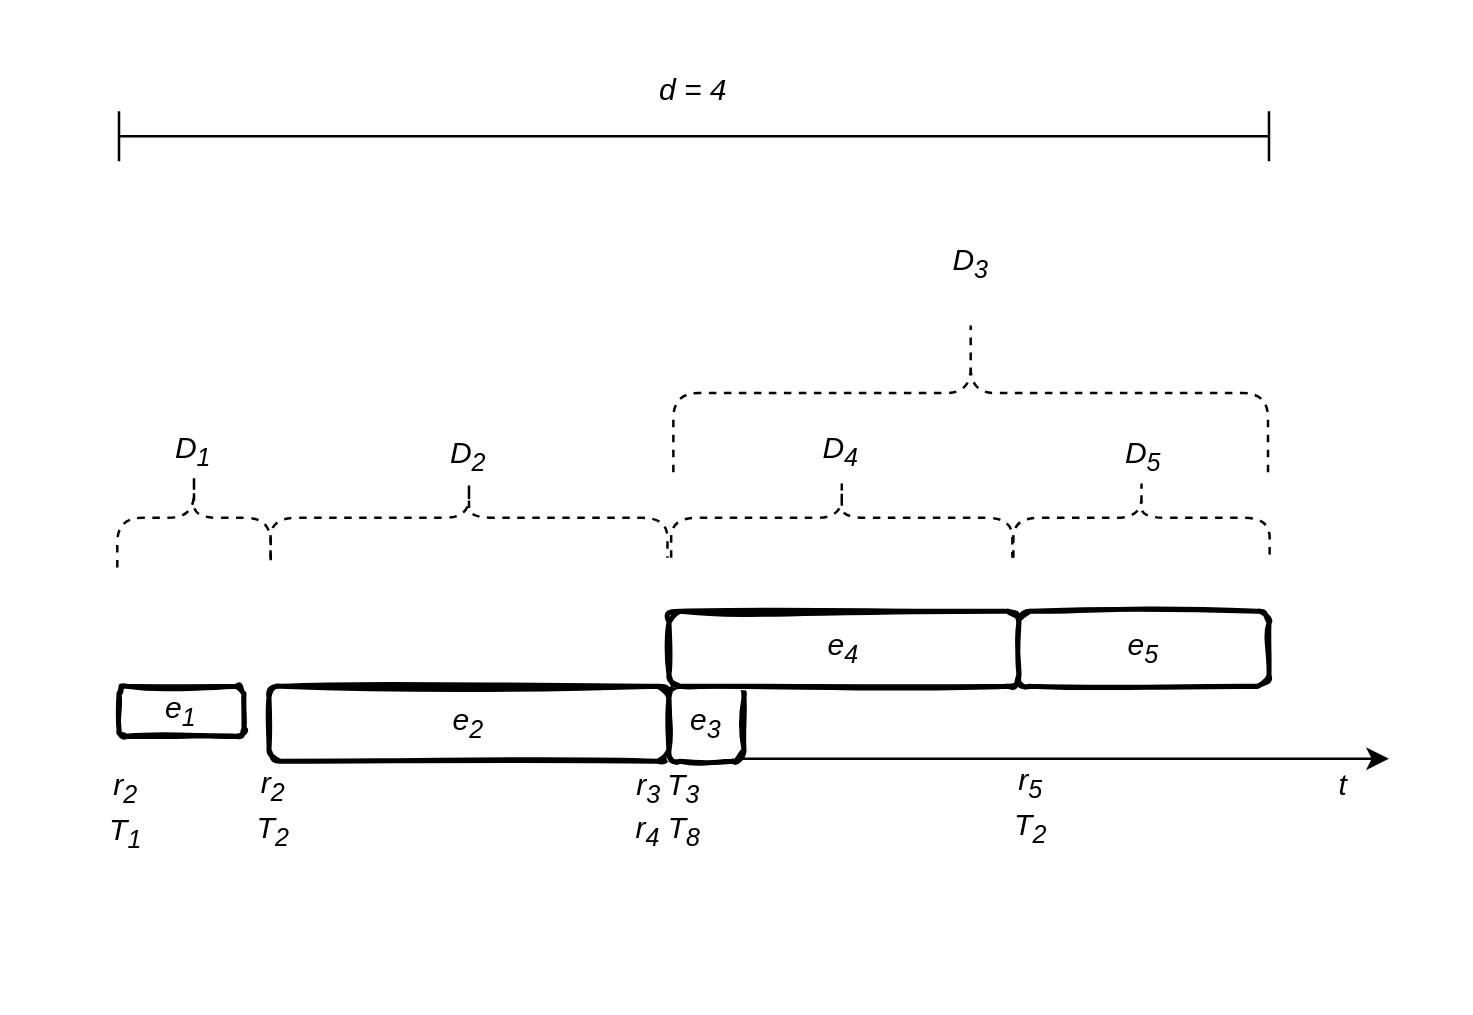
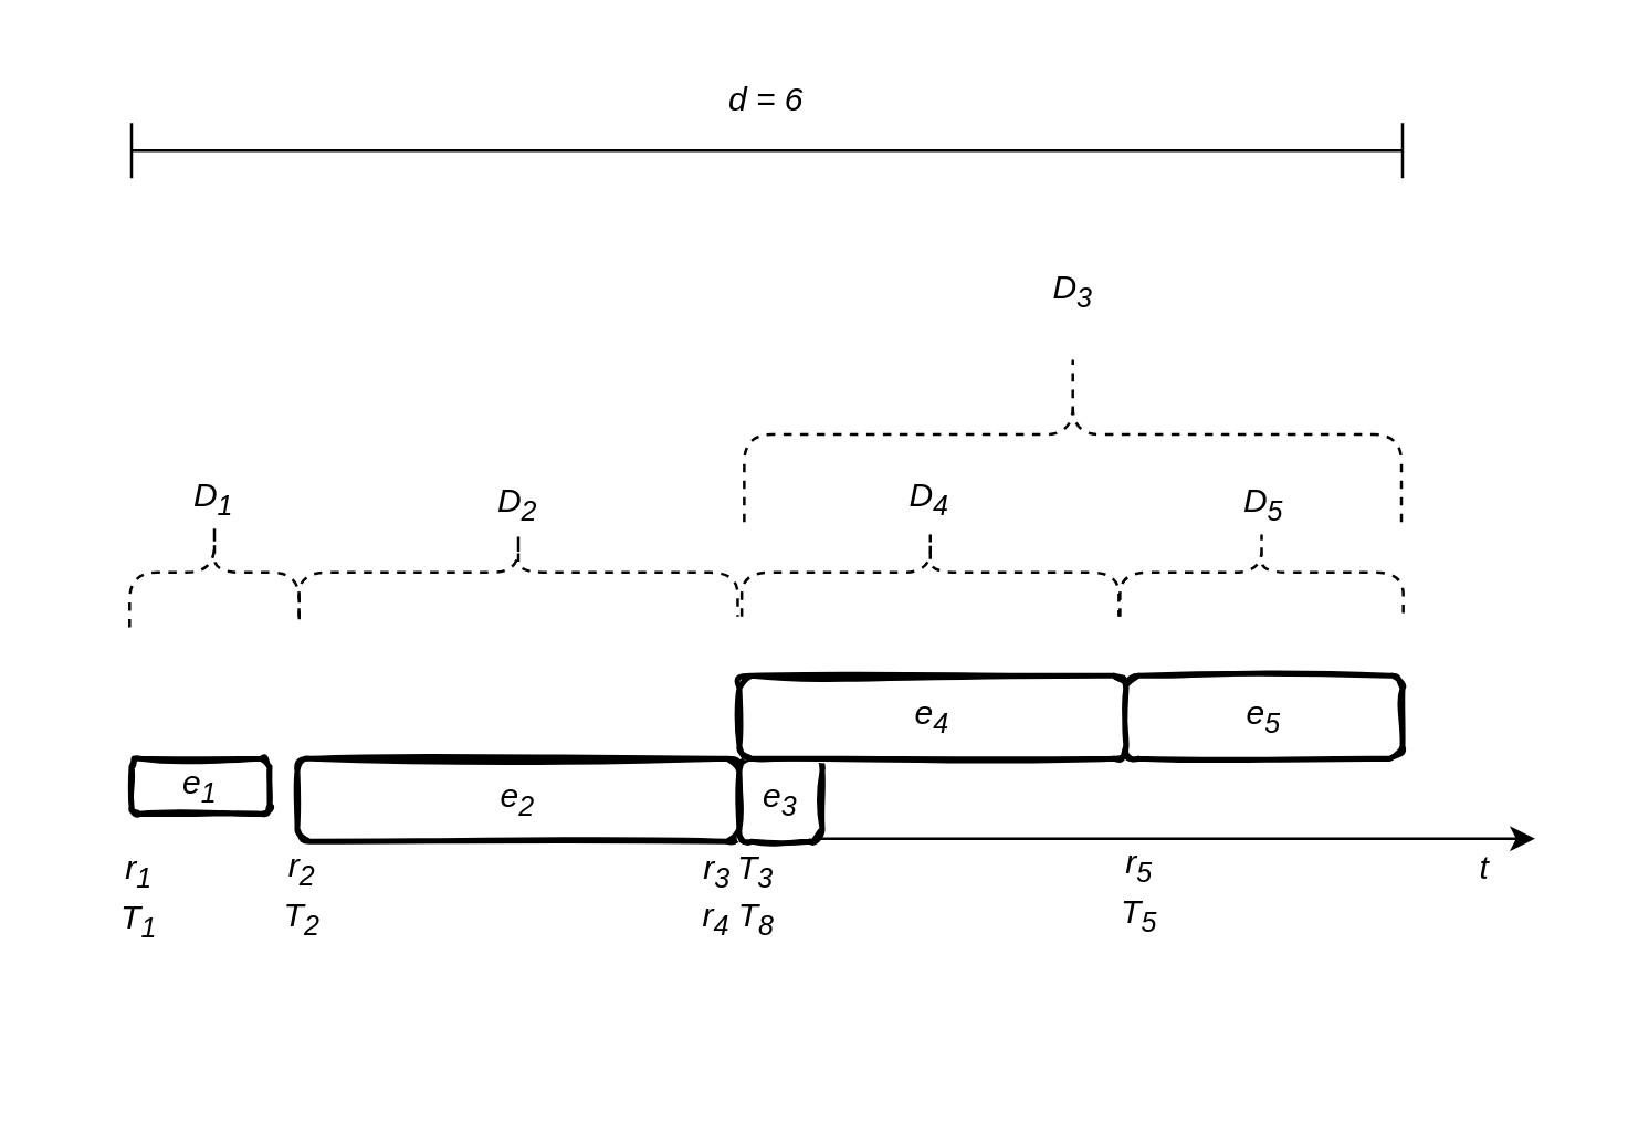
- <mxCell id="18" value="&lt;i&gt;d = 4&lt;/i&gt;" style="text;html=1;strokeColor=none;fillColor=none;align=center;verticalAlign=middle;whiteSpace=wrap;rounded=0;dashed=1;" vertex="1" parent="1"><mxGeometry x="232" y="20.82" width="90" height="30" as="geometry" /></mxCell>
+ <mxCell id="18" value="&lt;i&gt;d = 6&lt;/i&gt;" style="text;html=1;strokeColor=none;fillColor=none;align=center;verticalAlign=middle;whiteSpace=wrap;rounded=0;dashed=1;" vertex="1" parent="1"><mxGeometry x="232" y="20.82" width="90" height="30" as="geometry" /></mxCell>
- <mxCell id="12" value="r&lt;sub&gt;5&lt;br&gt;&lt;/sub&gt;T&lt;sub&gt;2&lt;/sub&gt;" style="text;html=1;strokeColor=none;fillColor=none;align=center;verticalAlign=middle;whiteSpace=wrap;rounded=0;fontStyle=2" vertex="1" parent="1"><mxGeometry x="382" y="307" width="60" height="30" as="geometry" /></mxCell>
+ <mxCell id="12" value="r&lt;sub&gt;5&lt;br&gt;&lt;/sub&gt;T&lt;sub&gt;5&lt;/sub&gt;" style="text;html=1;strokeColor=none;fillColor=none;align=center;verticalAlign=middle;whiteSpace=wrap;rounded=0;fontStyle=2" vertex="1" parent="1"><mxGeometry x="382" y="307" width="60" height="30" as="geometry" /></mxCell>
- <mxCell id="9" value="r&lt;sub&gt;2&lt;br&gt;&lt;/sub&gt;T&lt;sub&gt;1&lt;/sub&gt;" style="text;html=1;strokeColor=none;fillColor=none;align=center;verticalAlign=middle;whiteSpace=wrap;rounded=0;fontStyle=2" vertex="1" parent="1"><mxGeometry x="20" y="309" width="60" height="30" as="geometry" /></mxCell>
+ <mxCell id="9" value="r&lt;sub&gt;1&lt;br&gt;&lt;/sub&gt;T&lt;sub&gt;1&lt;/sub&gt;" style="text;html=1;strokeColor=none;fillColor=none;align=center;verticalAlign=middle;whiteSpace=wrap;rounded=0;fontStyle=2" vertex="1" parent="1"><mxGeometry x="20" y="309" width="60" height="30" as="geometry" /></mxCell>
